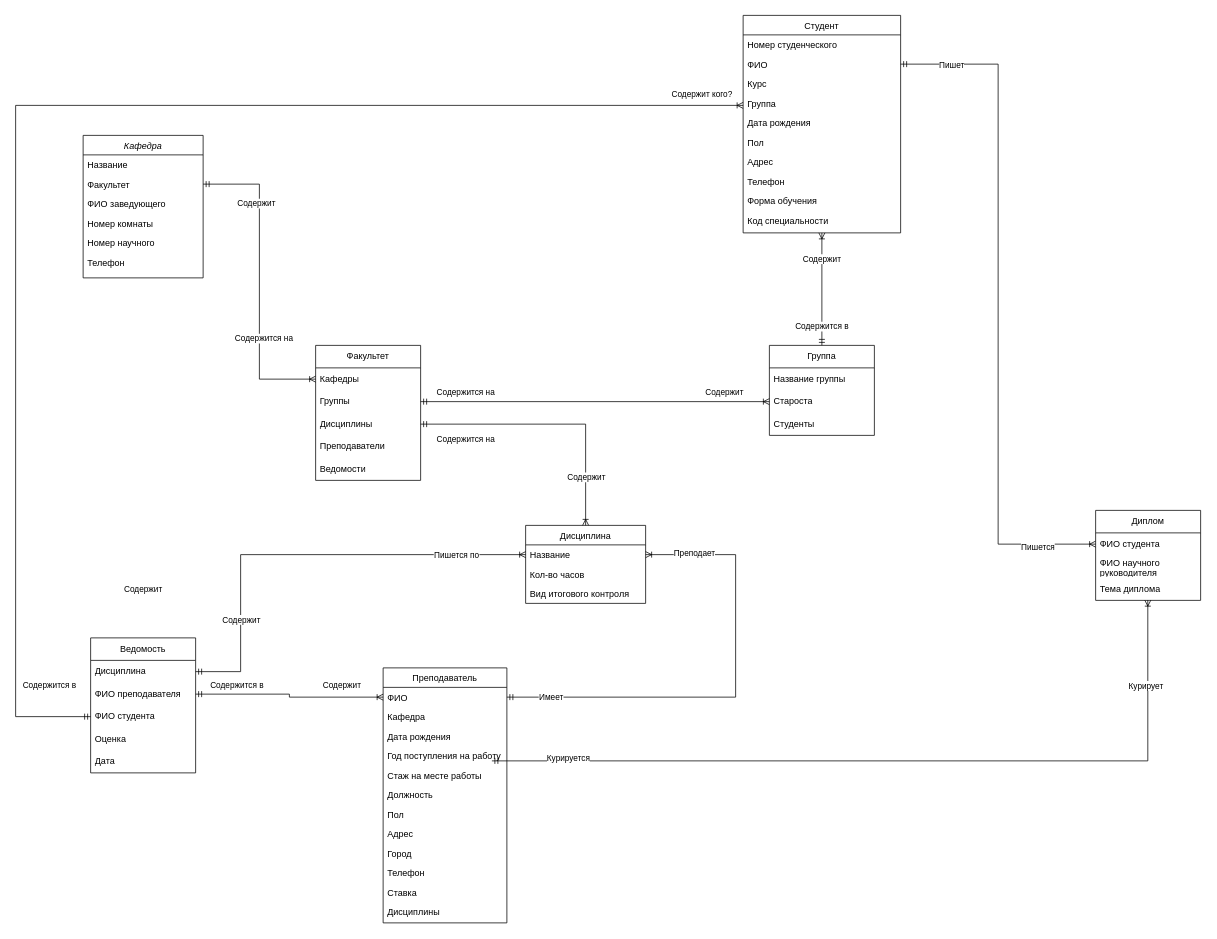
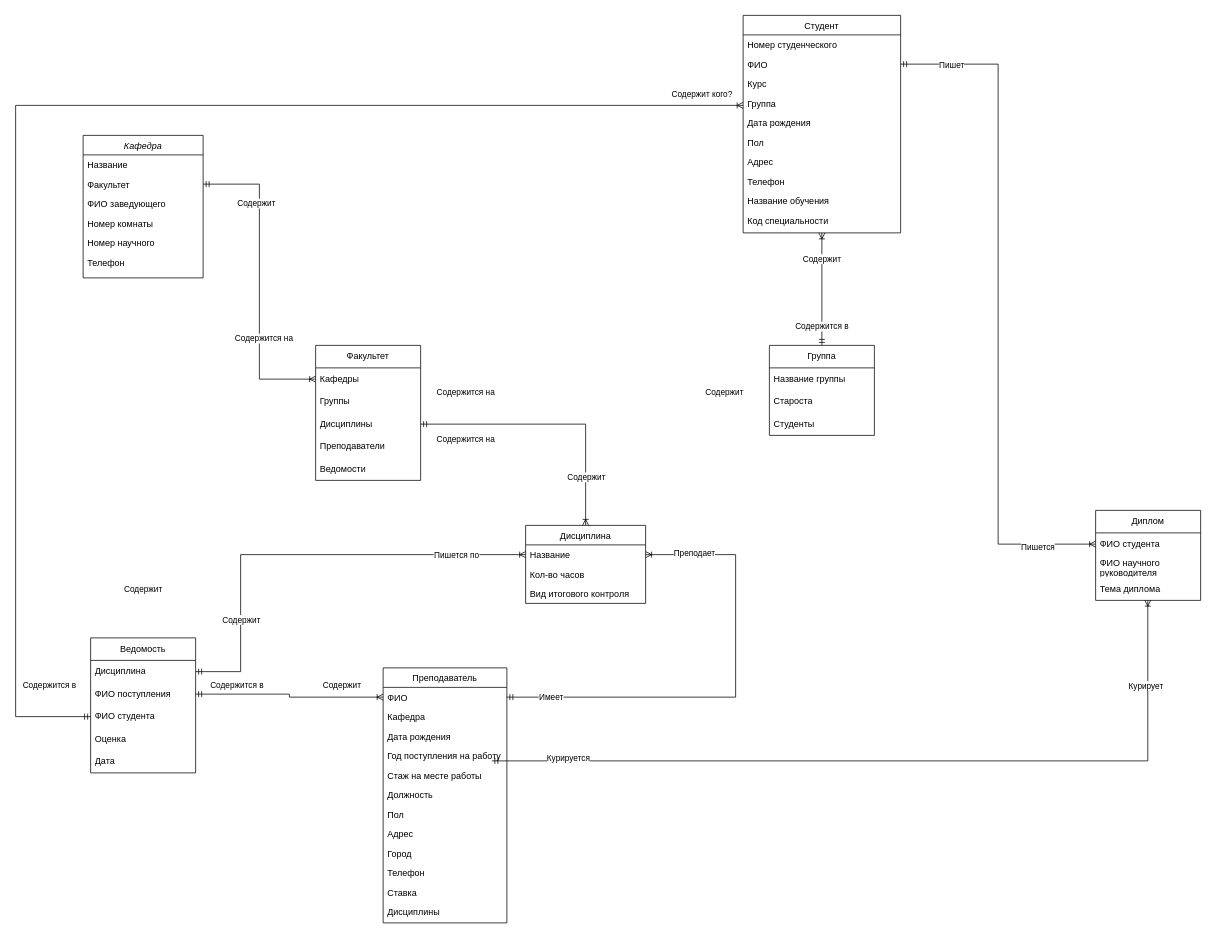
- <mxCell id="22" value="Форма обучения" style="text;align=left;verticalAlign=top;spacingLeft=4;spacingRight=4;overflow=hidden;rotatable=0;points=[[0,0.5],[1,0.5]];portConstraint=eastwest;" parent="13" vertex="1"><mxGeometry y="234" width="210" height="26" as="geometry" /></mxCell>
+ <mxCell id="22" value="Название обучения" style="text;align=left;verticalAlign=top;spacingLeft=4;spacingRight=4;overflow=hidden;rotatable=0;points=[[0,0.5],[1,0.5]];portConstraint=eastwest;" parent="13" vertex="1"><mxGeometry y="234" width="210" height="26" as="geometry" /></mxCell>
- <mxCell id="73" style="edgeStyle=orthogonalEdgeStyle;rounded=0;orthogonalLoop=1;jettySize=auto;html=1;exitX=1;exitY=0.5;exitDx=0;exitDy=0;entryX=0;entryY=0.5;entryDx=0;entryDy=0;strokeColor=default;align=center;verticalAlign=middle;fontFamily=Helvetica;fontSize=11;fontColor=default;labelBackgroundColor=default;startArrow=ERmandOne;startFill=0;endArrow=ERoneToMany;endFill=0;" edge="1" parent="1" source="45" target="52"><mxGeometry relative="1" as="geometry" /></mxCell>
- <mxCell id="39" value="ФИО преподавателя" style="text;strokeColor=none;fillColor=none;align=left;verticalAlign=middle;spacingLeft=4;spacingRight=4;overflow=hidden;points=[[0,0.5],[1,0.5]];portConstraint=eastwest;rotatable=0;whiteSpace=wrap;html=1;" parent="37" vertex="1"><mxGeometry y="60" width="140" height="30" as="geometry" /></mxCell>
+ <mxCell id="39" value="ФИО поступления" style="text;strokeColor=none;fillColor=none;align=left;verticalAlign=middle;spacingLeft=4;spacingRight=4;overflow=hidden;points=[[0,0.5],[1,0.5]];portConstraint=eastwest;rotatable=0;whiteSpace=wrap;html=1;" parent="37" vertex="1"><mxGeometry y="60" width="140" height="30" as="geometry" /></mxCell>
